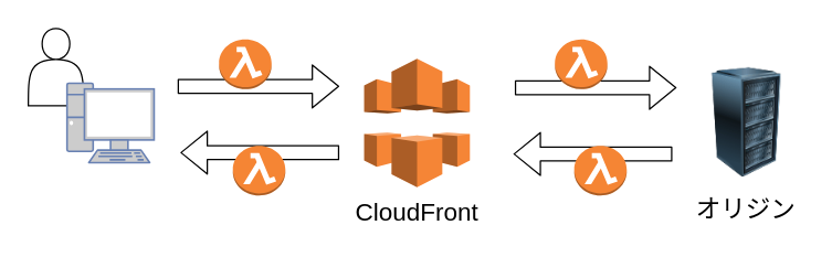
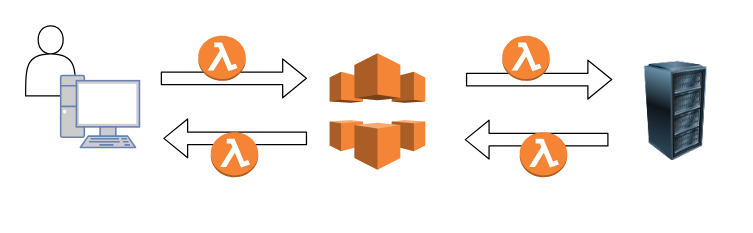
- <mxCell id="16" value="&lt;font style=&quot;font-size: 18px&quot;&gt;オリジン&lt;/font&gt;" style="text;html=1;strokeColor=none;fillColor=none;align=center;verticalAlign=middle;whiteSpace=wrap;rounded=0;" vertex="1" parent="14"><mxGeometry y="92.5" width="81" height="20" as="geometry" /></mxCell>
- <mxCell id="17" value="&lt;font style=&quot;font-size: 18px&quot;&gt;CloudFront&lt;/font&gt;" style="text;html=1;strokeColor=none;fillColor=none;align=center;verticalAlign=middle;whiteSpace=wrap;rounded=0;" vertex="1" parent="1"><mxGeometry x="260.75" y="144" width="81" height="20" as="geometry" /></mxCell>
